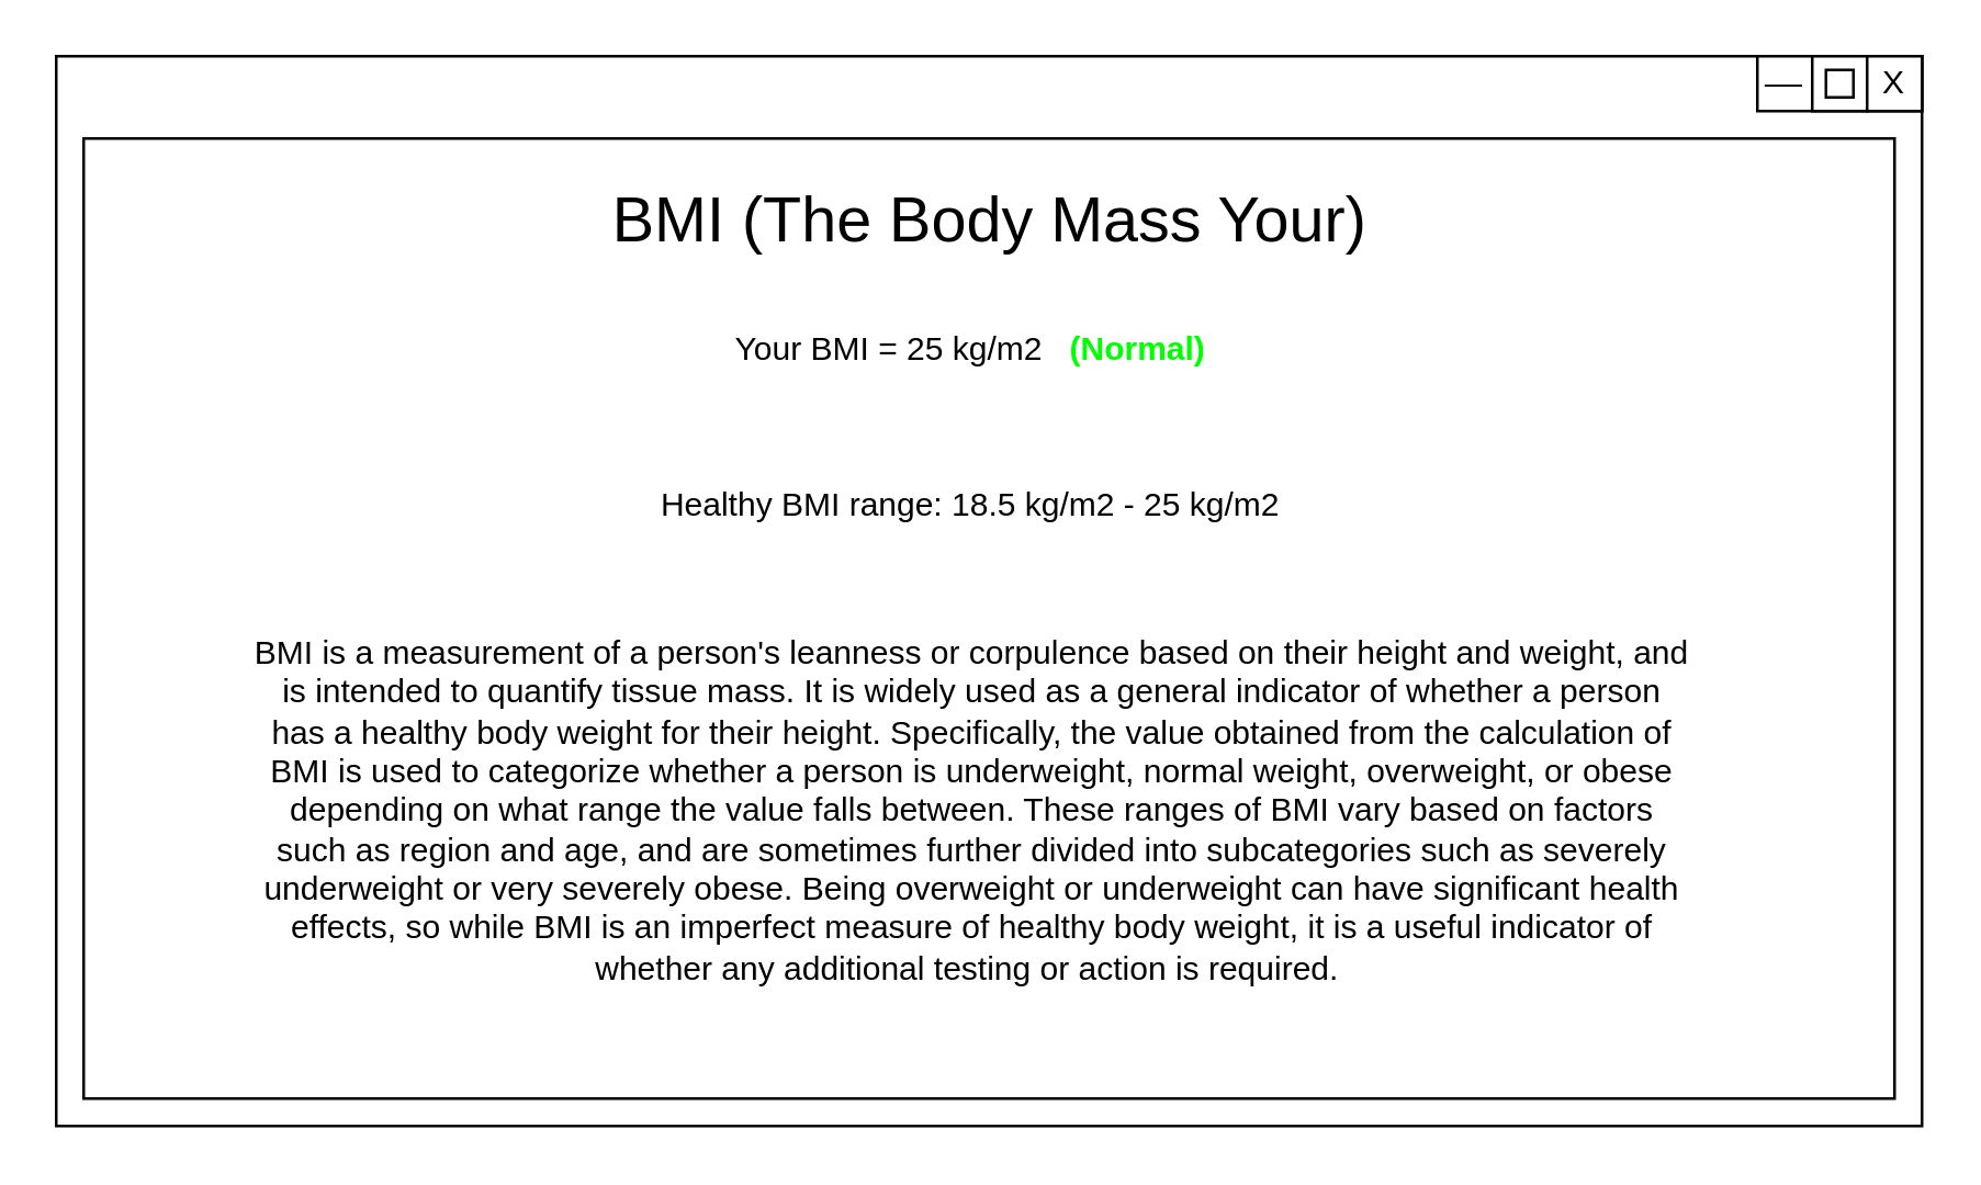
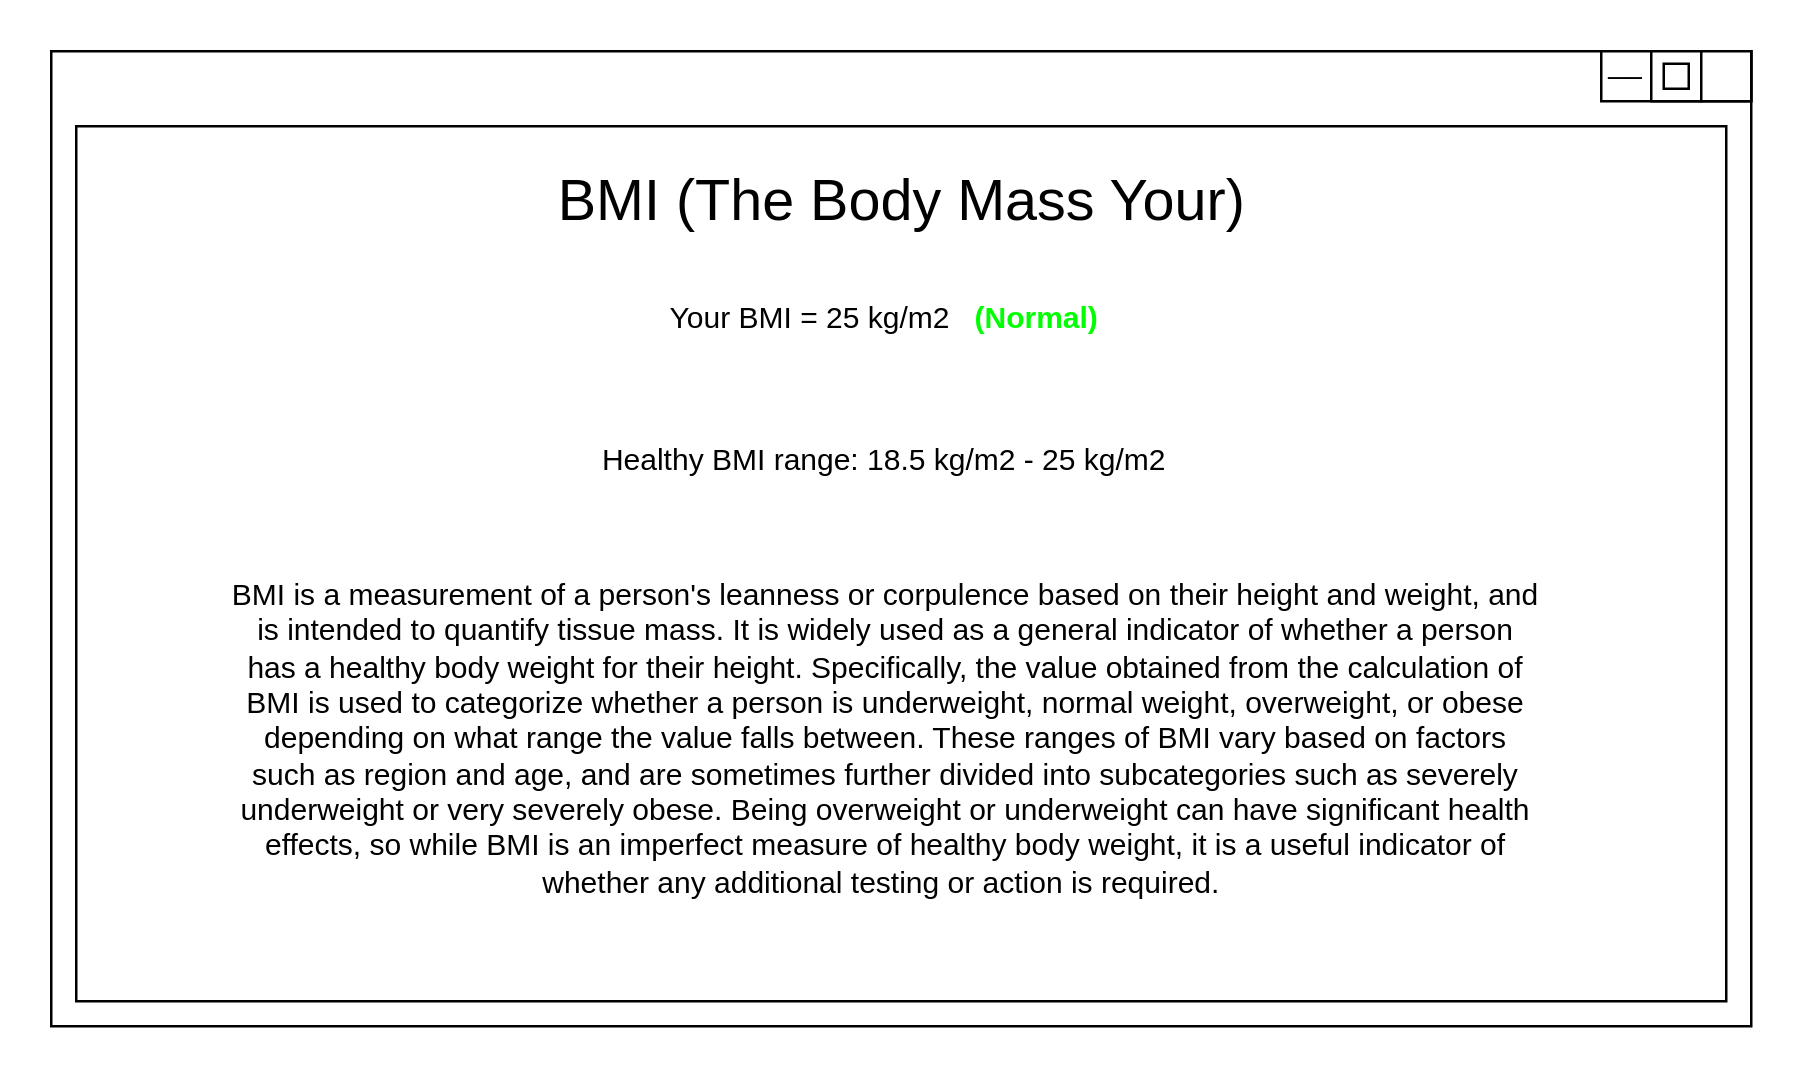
- <mxCell id="7" value="X" style="text;html=1;strokeColor=none;fillColor=none;align=center;verticalAlign=middle;whiteSpace=wrap;rounded=0;" parent="1" vertex="1"><mxGeometry x="680" y="20" width="20" height="20" as="geometry" /></mxCell>
